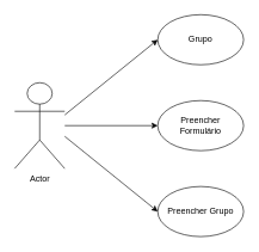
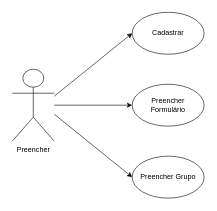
- <mxCell id="6" value="&lt;font style=&quot;vertical-align: inherit&quot;&gt;&lt;font style=&quot;vertical-align: inherit&quot;&gt;Grupo&lt;/font&gt;&lt;/font&gt;" style="ellipse;whiteSpace=wrap;html=1;" vertex="1" parent="1"><mxGeometry x="220" y="20" width="120" height="70" as="geometry" /></mxCell>
+ <mxCell id="6" value="&lt;font style=&quot;vertical-align: inherit&quot;&gt;&lt;font style=&quot;vertical-align: inherit&quot;&gt;Cadastrar&lt;/font&gt;&lt;/font&gt;" style="ellipse;whiteSpace=wrap;html=1;" vertex="1" parent="1"><mxGeometry x="220" y="20" width="120" height="70" as="geometry" /></mxCell>
- <mxCell id="5" value="Actor" style="shape=umlActor;verticalLabelPosition=bottom;verticalAlign=top;html=1;outlineConnect=0;" vertex="1" parent="1"><mxGeometry x="20" y="115" width="70" height="120" as="geometry" /></mxCell>
+ <mxCell id="5" value="Preencher" style="shape=umlActor;verticalLabelPosition=bottom;verticalAlign=top;html=1;outlineConnect=0;" vertex="1" parent="1"><mxGeometry x="20" y="115" width="70" height="120" as="geometry" /></mxCell>
